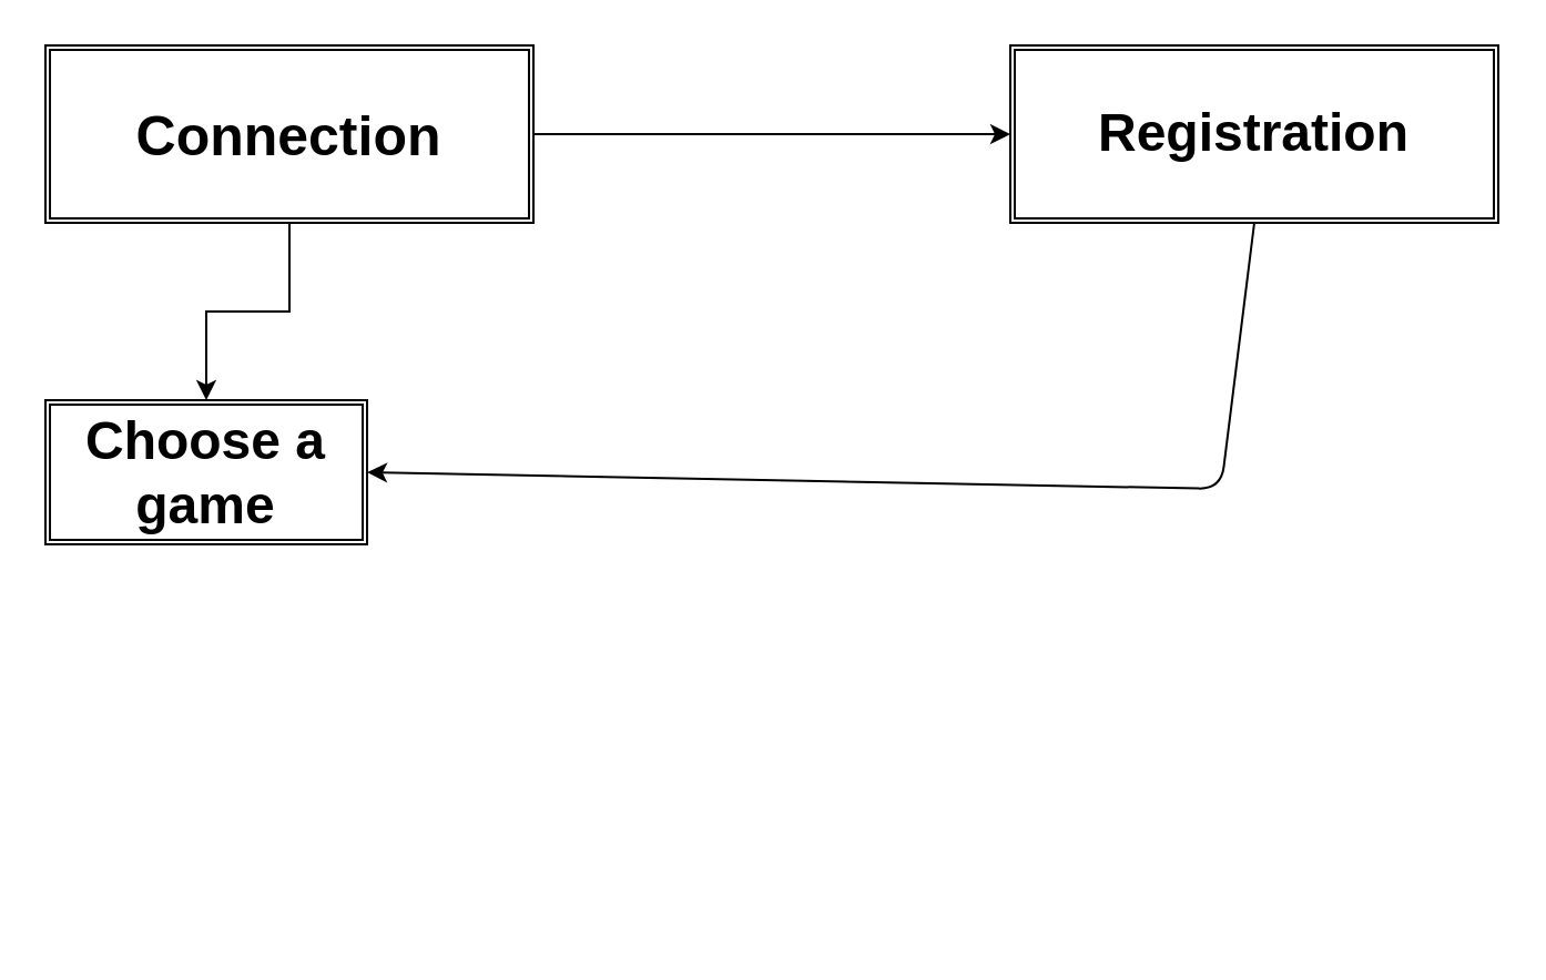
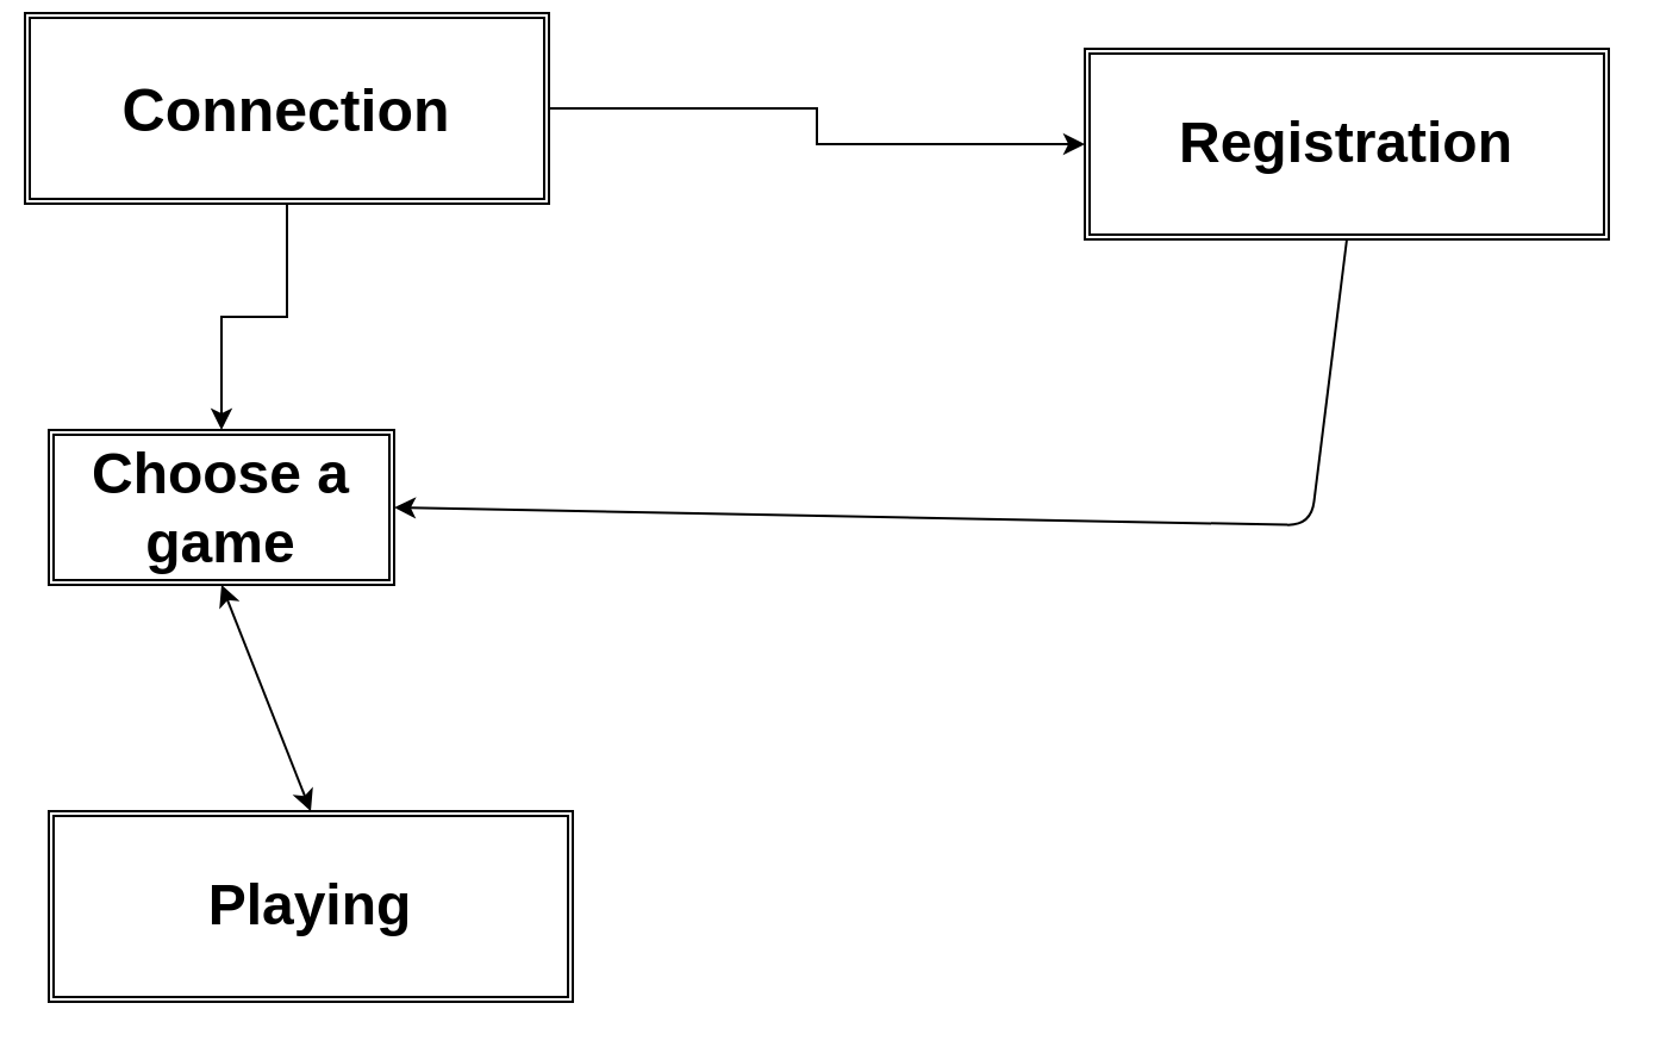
- <mxCell id="4" value="&lt;h1 style=&quot;font-size: 25px&quot;&gt;&lt;font style=&quot;font-size: 25px&quot;&gt;C&lt;font style=&quot;font-size: 25px&quot;&gt;onnection&lt;/font&gt;&lt;/font&gt;&lt;/h1&gt;" style="shape=ext;double=1;rounded=0;whiteSpace=wrap;html=1;" parent="1" vertex="1"><mxGeometry x="20" y="20" width="220" height="80" as="geometry" /></mxCell>
+ <mxCell id="4" value="&lt;h1 style=&quot;font-size: 25px&quot;&gt;&lt;font style=&quot;font-size: 25px&quot;&gt;C&lt;font style=&quot;font-size: 25px&quot;&gt;onnection&lt;/font&gt;&lt;/font&gt;&lt;/h1&gt;" style="shape=ext;double=1;rounded=0;whiteSpace=wrap;html=1;" parent="1" vertex="1"><mxGeometry x="10" y="5" width="220" height="80" as="geometry" /></mxCell>
+ <mxCell id="8" value="" style="endArrow=classic;startArrow=classic;html=1;exitX=0.5;exitY=1;exitDx=0;exitDy=0;entryX=0.5;entryY=0;entryDx=0;entryDy=0;" edge="1" parent="1" source="5" target="6"><mxGeometry width="50" height="50" relative="1" as="geometry"><mxPoint x="20" y="490" as="sourcePoint" /><mxPoint x="70" y="440" as="targetPoint" /></mxGeometry></mxCell>
+ <mxCell id="6" value="&lt;h1&gt;Playing&lt;/h1&gt;" style="shape=ext;double=1;rounded=0;whiteSpace=wrap;html=1;" parent="1" vertex="1"><mxGeometry x="20" y="340" width="220" height="80" as="geometry" /></mxCell>
